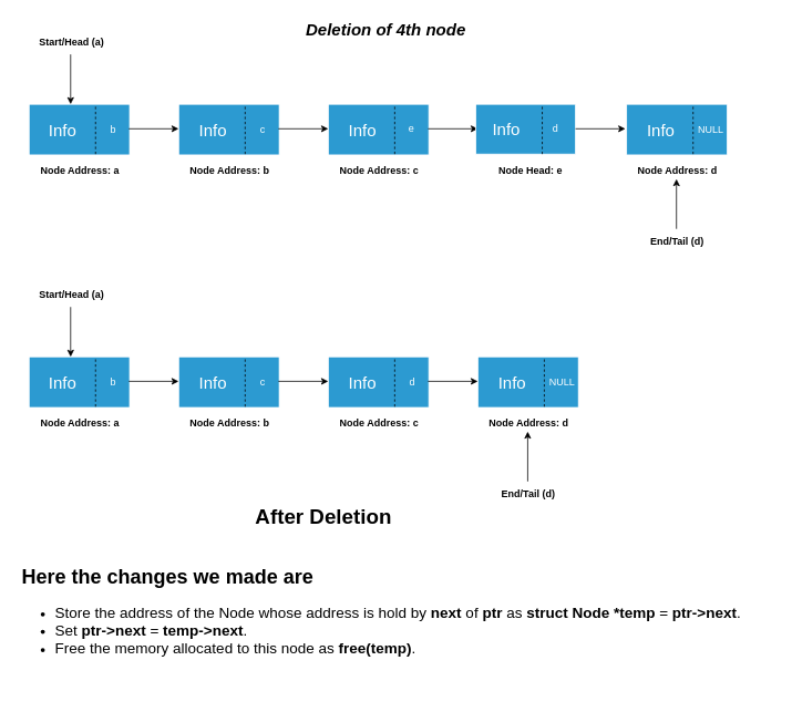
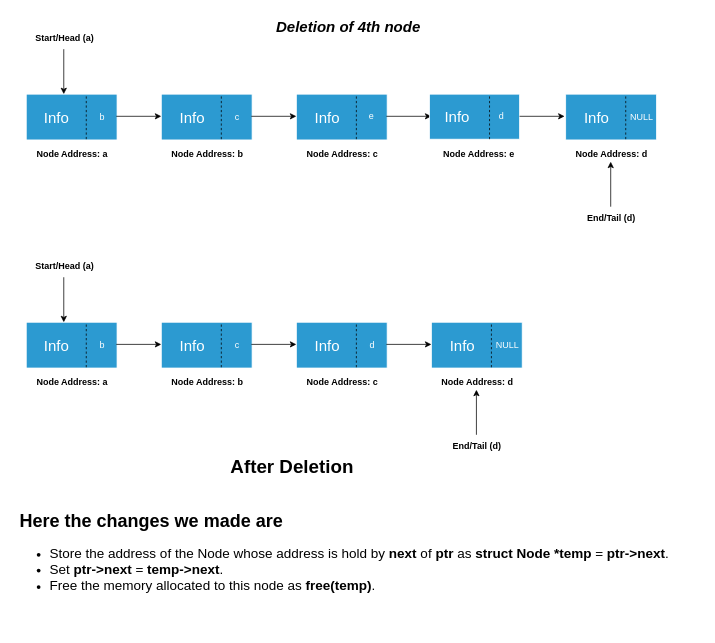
- <mxCell id="62" value="Node Head: e" style="text;html=1;strokeColor=none;fillColor=none;align=center;verticalAlign=middle;whiteSpace=wrap;rounded=0;fontStyle=1;fontColor=#000000;" parent="1" vertex="1"><mxGeometry x="583" y="195" width="110" height="20" as="geometry" /></mxCell>
+ <mxCell id="62" value="Node Address: e" style="text;html=1;strokeColor=none;fillColor=none;align=center;verticalAlign=middle;whiteSpace=wrap;rounded=0;fontStyle=1;fontColor=#000000;" parent="1" vertex="1"><mxGeometry x="583" y="195" width="110" height="20" as="geometry" /></mxCell>
